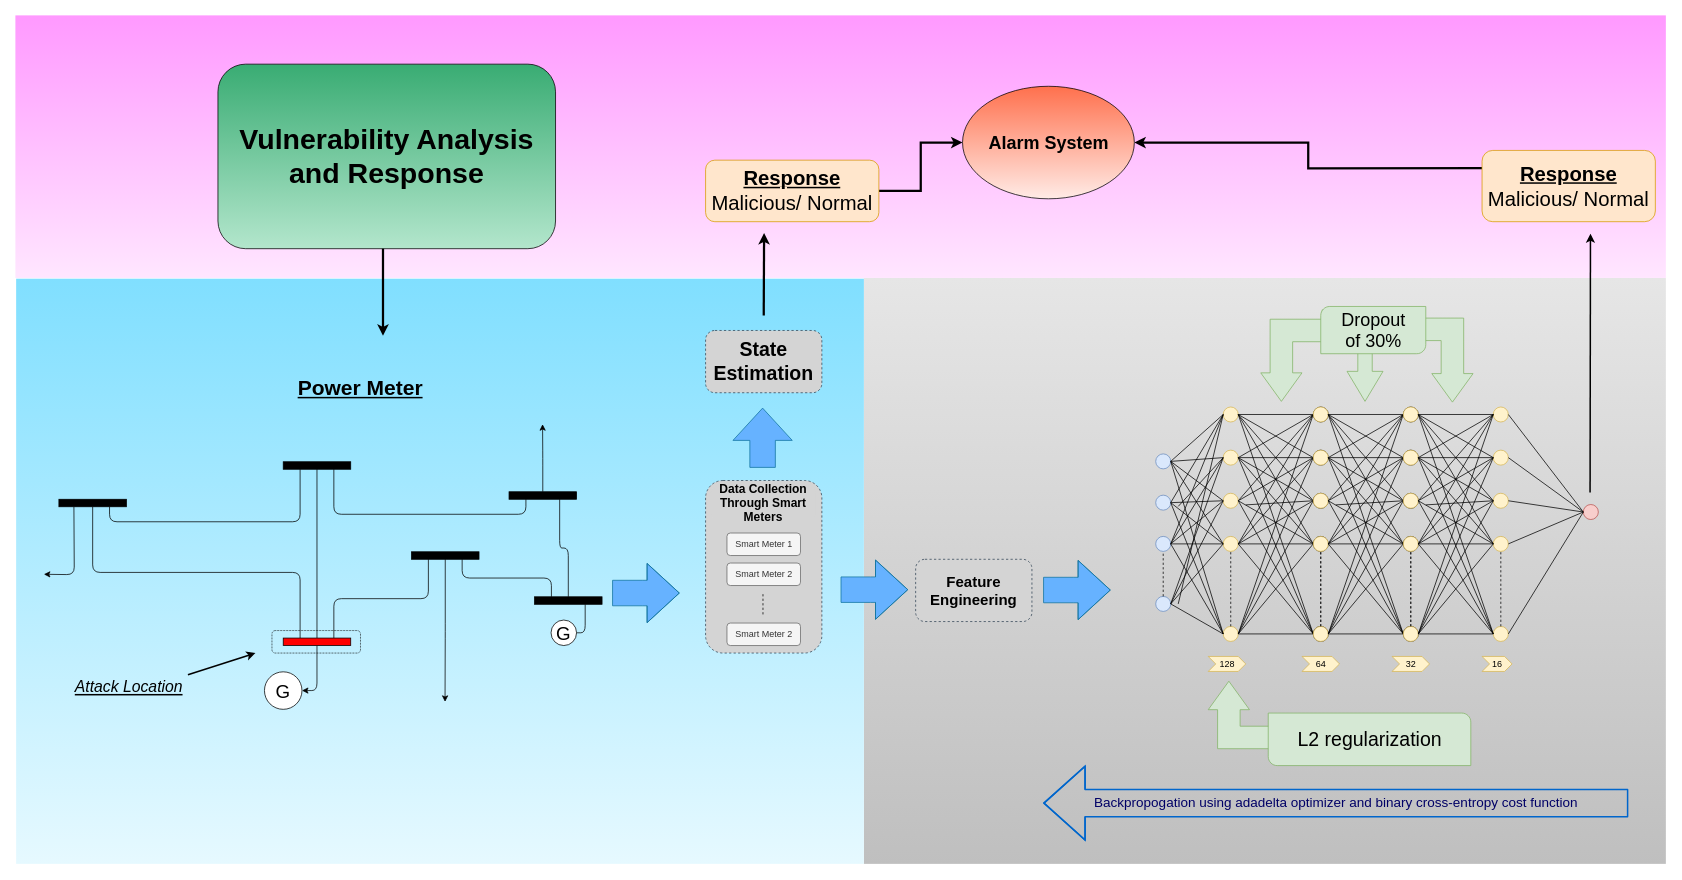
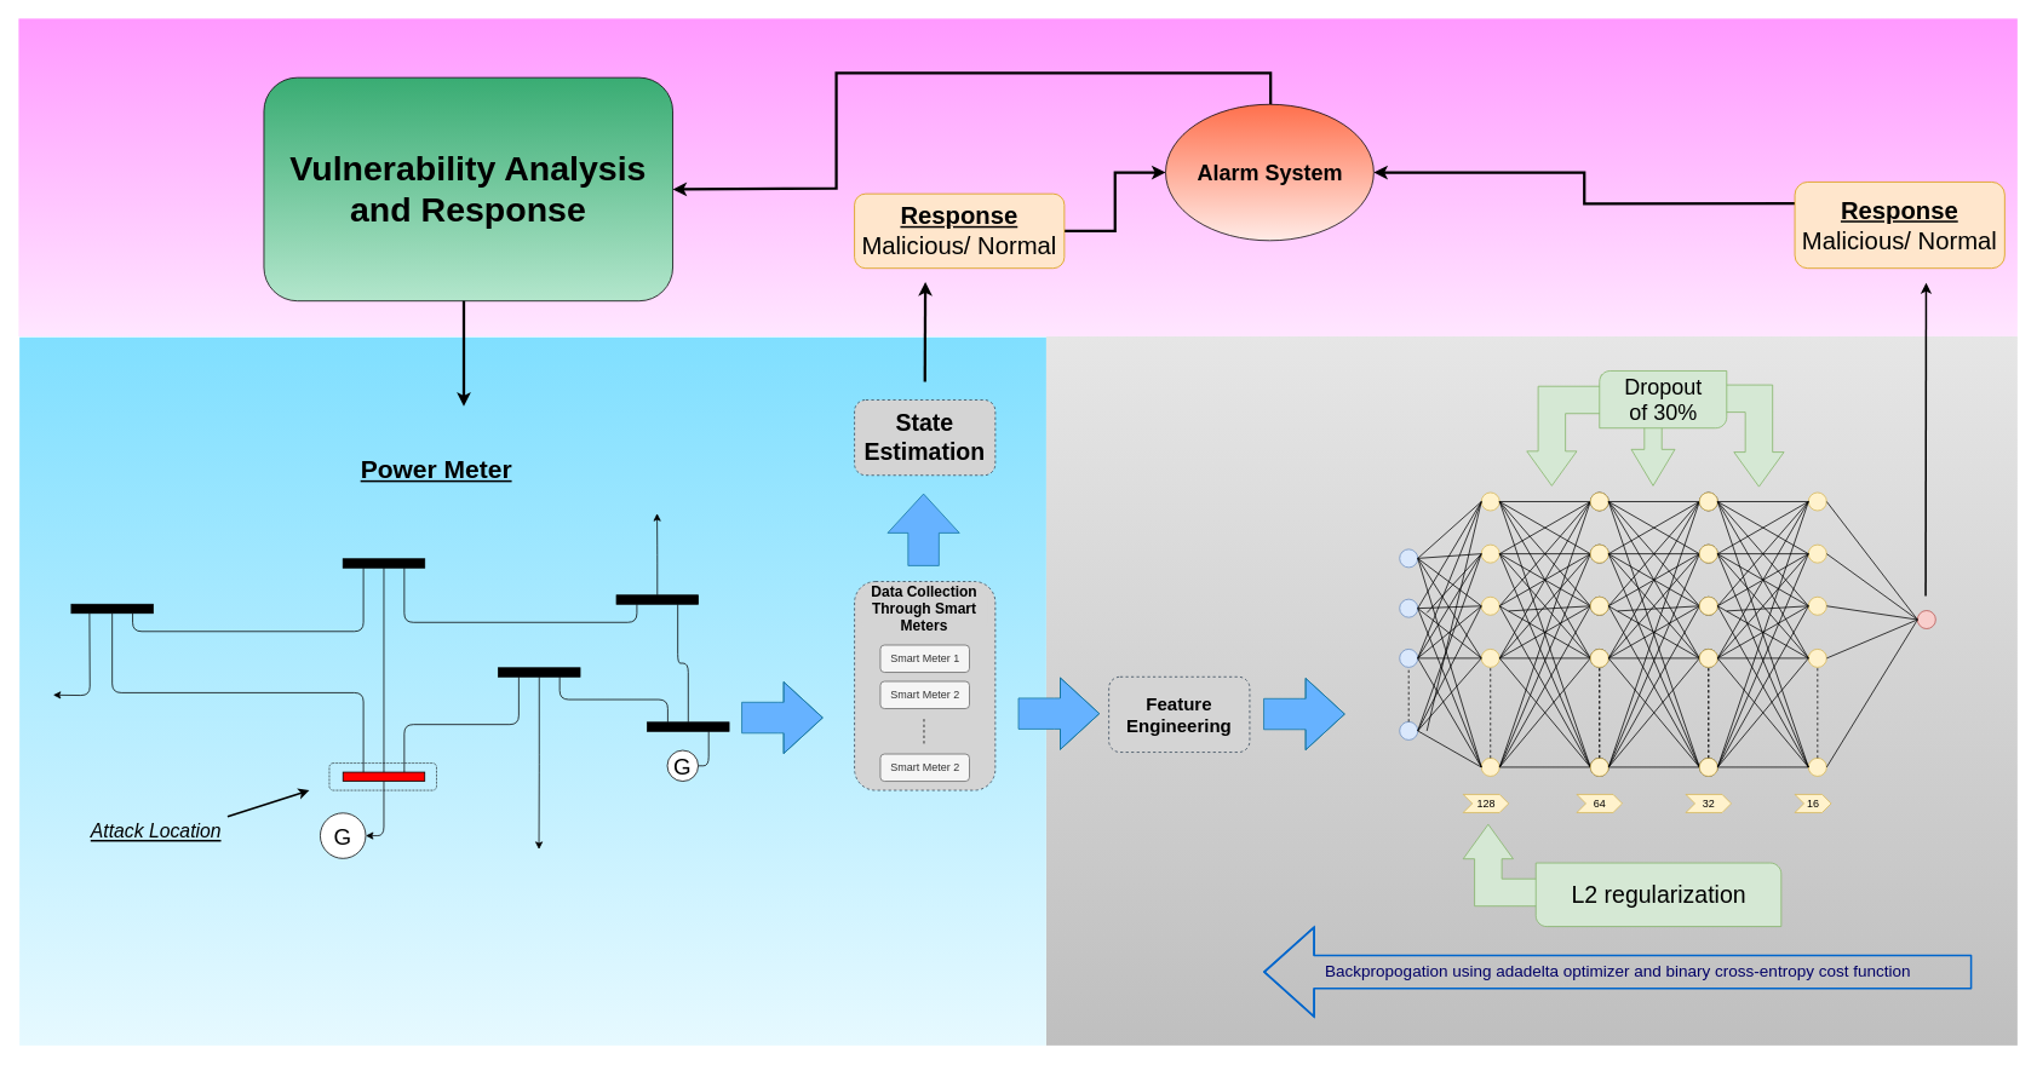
+ <mxCell id="172" style="edgeStyle=orthogonalEdgeStyle;rounded=0;orthogonalLoop=1;jettySize=auto;html=1;strokeWidth=3;fontSize=24;entryX=1;entryY=0.5;entryDx=0;entryDy=0;" parent="1" source="173" target="174" edge="1"><mxGeometry relative="1" as="geometry"><mxPoint x="930" y="20" as="targetPoint" /><Array as="points"><mxPoint x="1398" y="80" /><mxPoint x="920" y="80" /><mxPoint x="920" y="207" /></Array></mxGeometry></mxCell>
